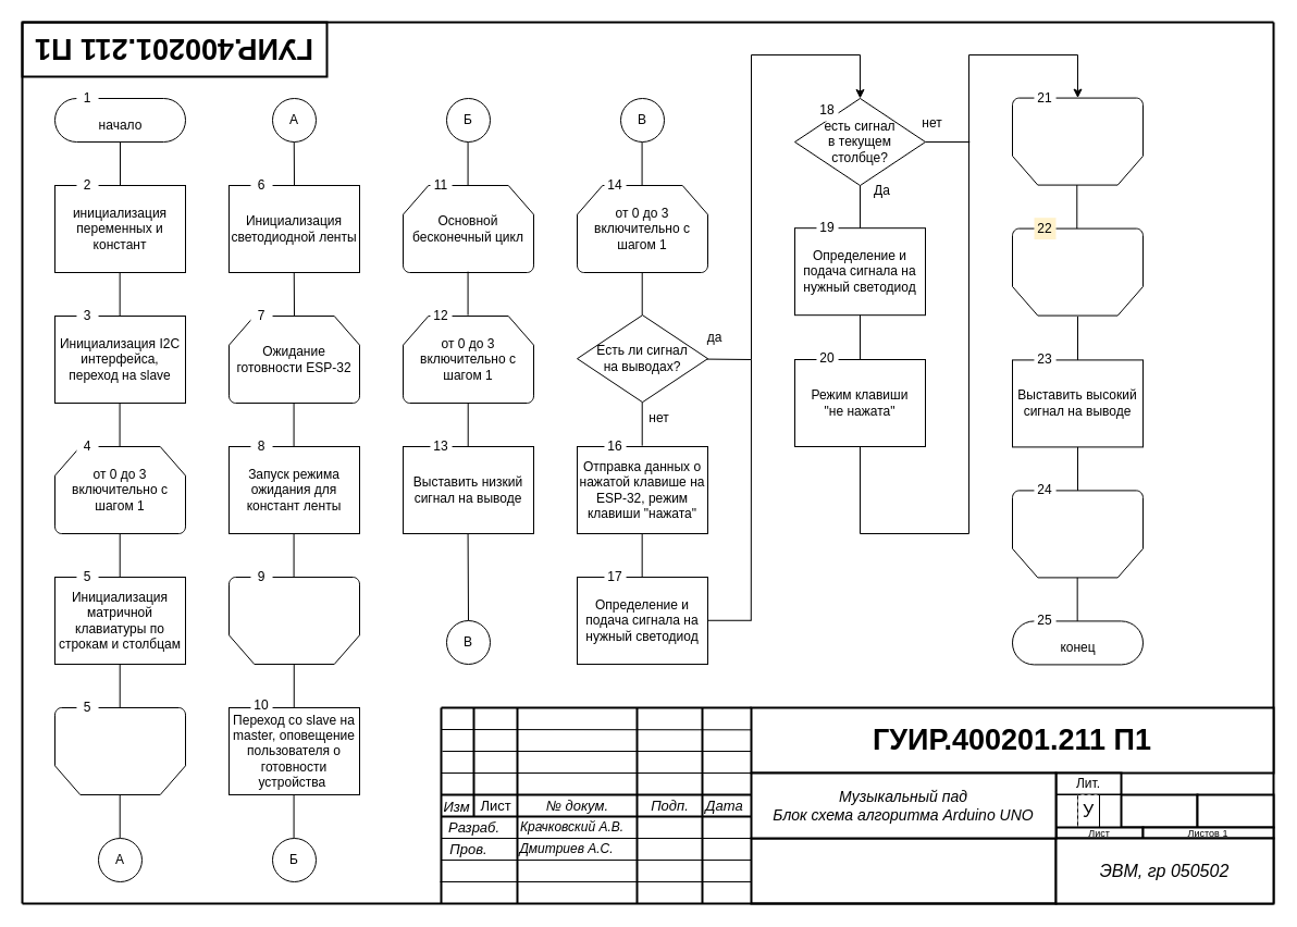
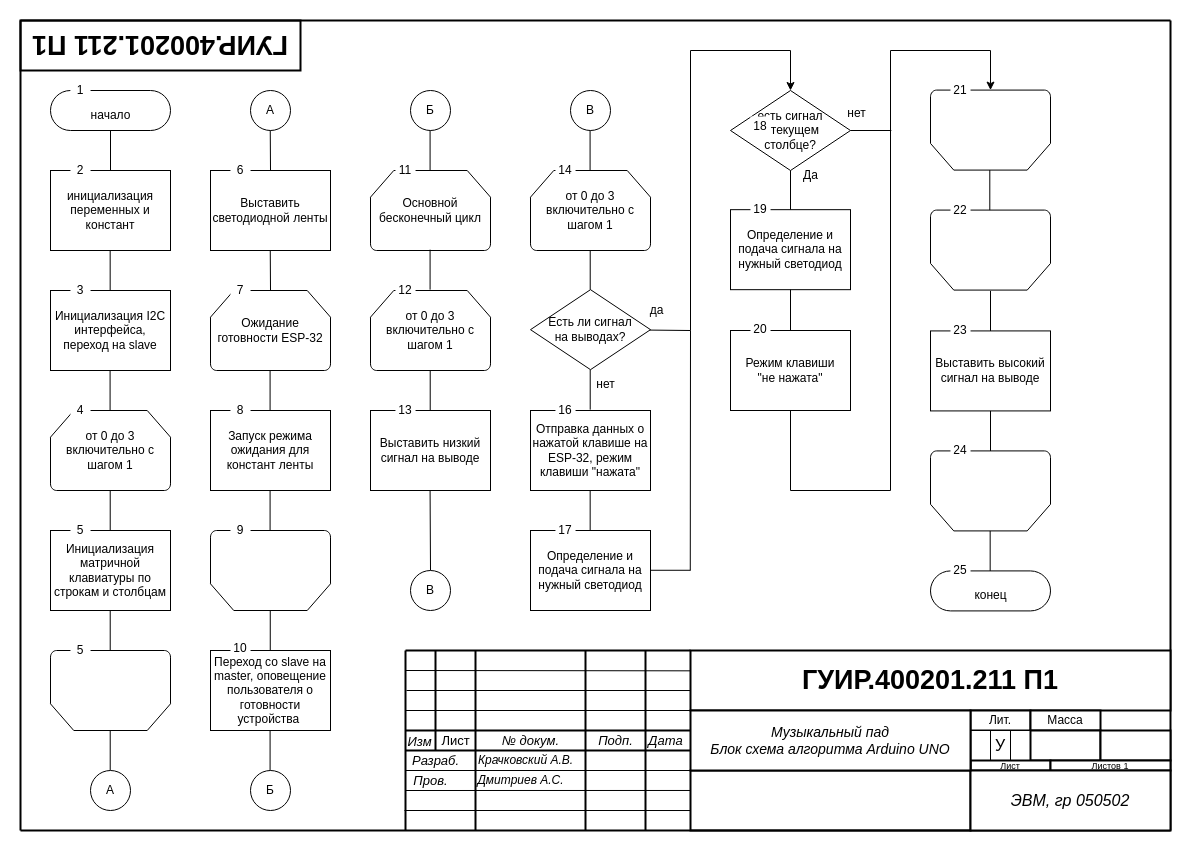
- <mxCell id="141" value="18" style="rounded=0;whiteSpace=wrap;html=1;fontSize=12;fontColor=#000000;strokeWidth=0;strokeColor=#FFFFFF;" parent="1" vertex="1"><mxGeometry x="750" y="91" width="20" height="20" as="geometry" /></mxCell>
+ <mxCell id="141" value="18" style="rounded=0;whiteSpace=wrap;html=1;fontSize=12;fontColor=#000000;strokeWidth=0;strokeColor=#FFFFFF;" parent="1" vertex="1"><mxGeometry x="750" y="116" width="20" height="20" as="geometry" /></mxCell>
- <mxCell id="100" value="22" style="rounded=0;whiteSpace=wrap;html=1;fontSize=12;fontColor=#000000;strokeWidth=0;strokeColor=#FFFFFF;fillColor=#fff2cc;" parent="1" vertex="1"><mxGeometry x="950" y="199.59" width="20" height="20" as="geometry" /></mxCell>
+ <mxCell id="100" value="22" style="rounded=0;whiteSpace=wrap;html=1;fontSize=12;fontColor=#000000;strokeWidth=0;strokeColor=#FFFFFF;" parent="1" vertex="1"><mxGeometry x="950" y="199.59" width="20" height="20" as="geometry" /></mxCell>
- <mxCell id="104" value="Инициализация светодиодной ленты" style="rounded=0;whiteSpace=wrap;html=1;strokeColor=#000000;strokeWidth=1;fontSize=12;fontColor=#000000;" parent="1" vertex="1"><mxGeometry x="210" y="170" width="120" height="80" as="geometry" /></mxCell>
+ <mxCell id="104" value="Выставить светодиодной ленты" style="rounded=0;whiteSpace=wrap;html=1;strokeColor=#000000;strokeWidth=1;fontSize=12;fontColor=#000000;" parent="1" vertex="1"><mxGeometry x="210" y="170" width="120" height="80" as="geometry" /></mxCell>
+ <mxCell id="11" value="Масса" style="rounded=0;whiteSpace=wrap;html=1;strokeWidth=2;" parent="1" vertex="1"><mxGeometry x="1030" y="710" width="70" height="20" as="geometry" /></mxCell>
- <mxCell id="13" value="&lt;font style=&quot;font-size: 16px;&quot;&gt;У&lt;/font&gt;" style="rounded=0;whiteSpace=wrap;html=1;dashed=1;" parent="1" vertex="1"><mxGeometry x="990" y="730" width="20" height="30" as="geometry" /></mxCell>
+ <mxCell id="13" value="&lt;font style=&quot;font-size: 16px;&quot;&gt;У&lt;/font&gt;" style="rounded=0;whiteSpace=wrap;html=1;" parent="1" vertex="1"><mxGeometry x="990" y="730" width="20" height="30" as="geometry" /></mxCell>
